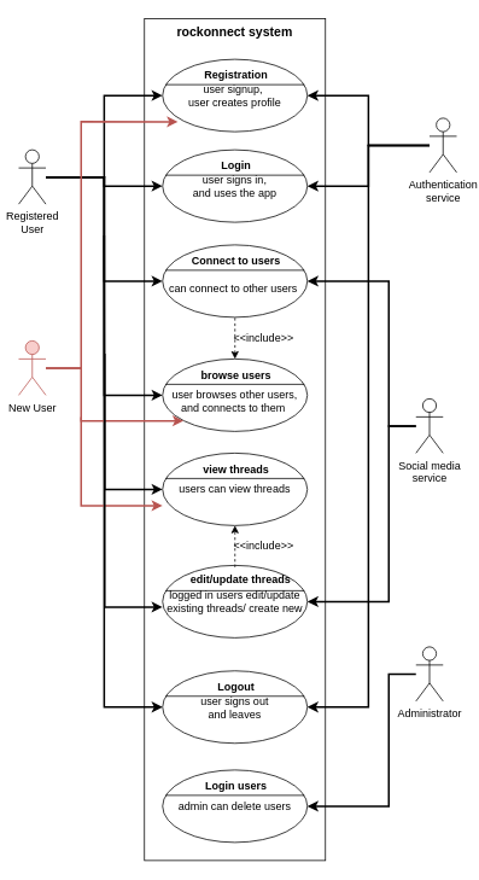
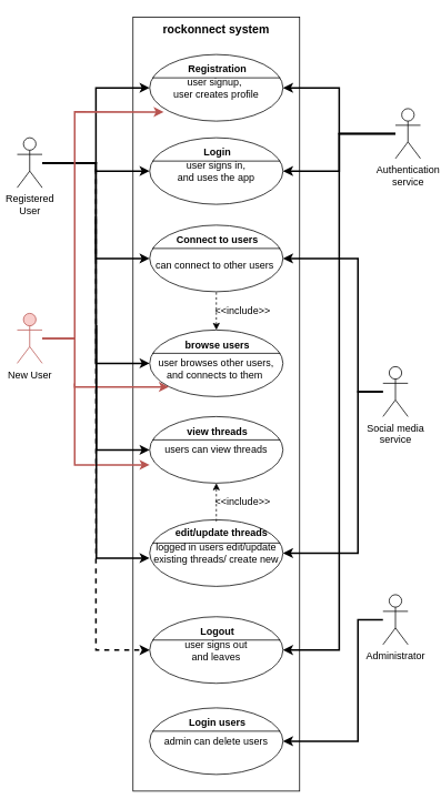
- <mxCell id="6" style="edgeStyle=orthogonalEdgeStyle;rounded=0;orthogonalLoop=1;jettySize=auto;html=1;entryX=0;entryY=0.5;entryDx=0;entryDy=0;entryPerimeter=0;strokeWidth=2;" parent="1" source="8" target="16" edge="1"><mxGeometry relative="1" as="geometry" /></mxCell>
+ <mxCell id="6" style="edgeStyle=orthogonalEdgeStyle;rounded=0;orthogonalLoop=1;jettySize=auto;html=1;entryX=0;entryY=0.5;entryDx=0;entryDy=0;entryPerimeter=0;strokeWidth=2;dashed=1;" parent="1" source="8" target="16" edge="1"><mxGeometry relative="1" as="geometry" /></mxCell>
